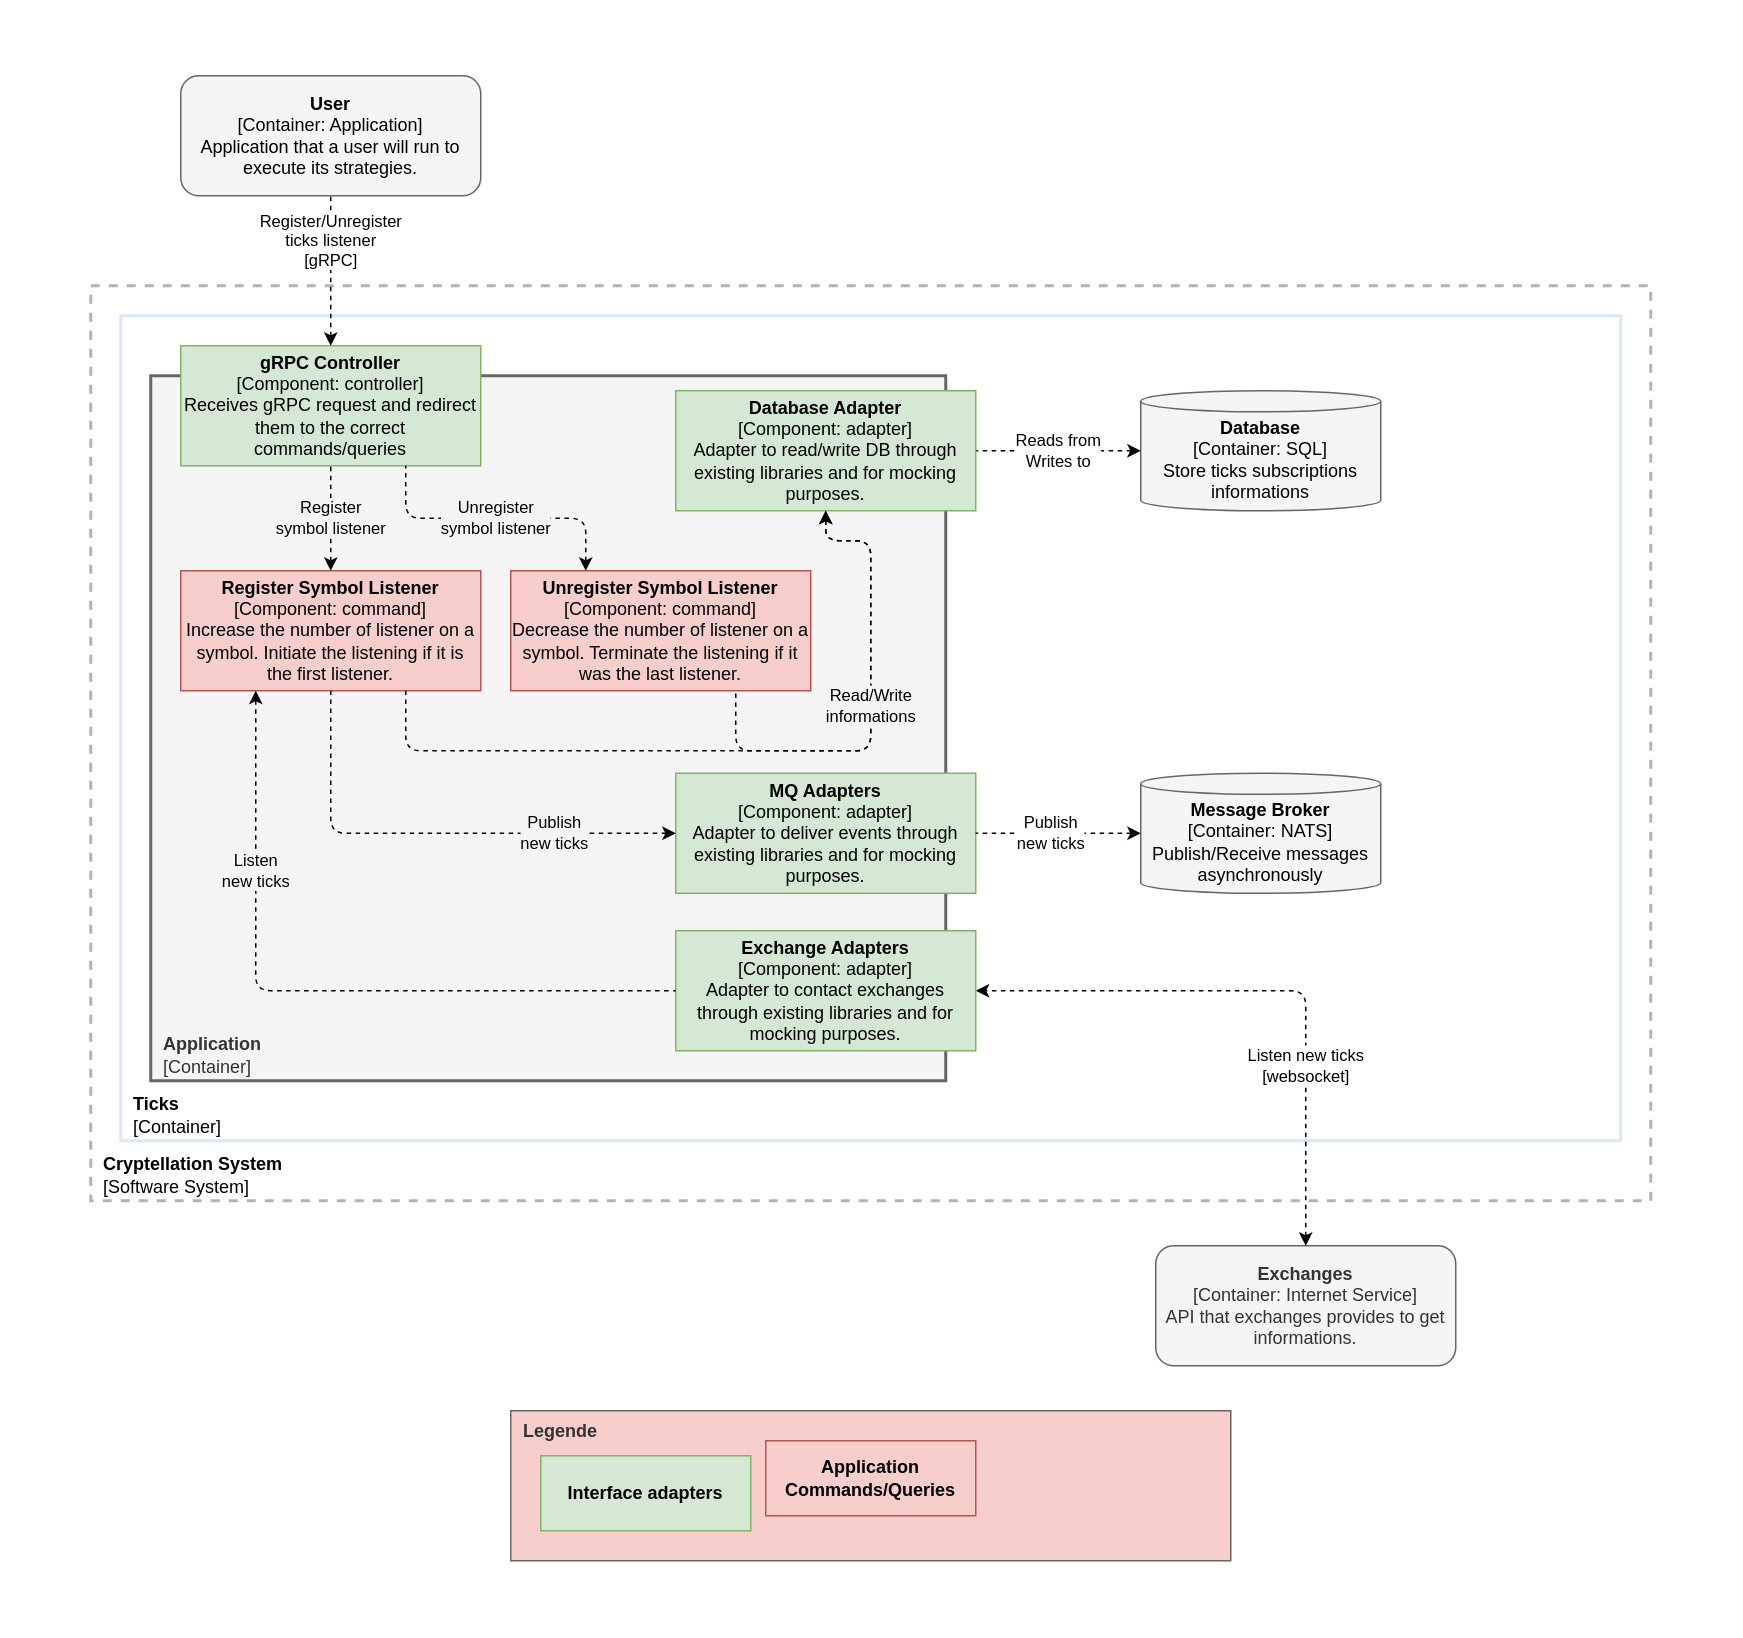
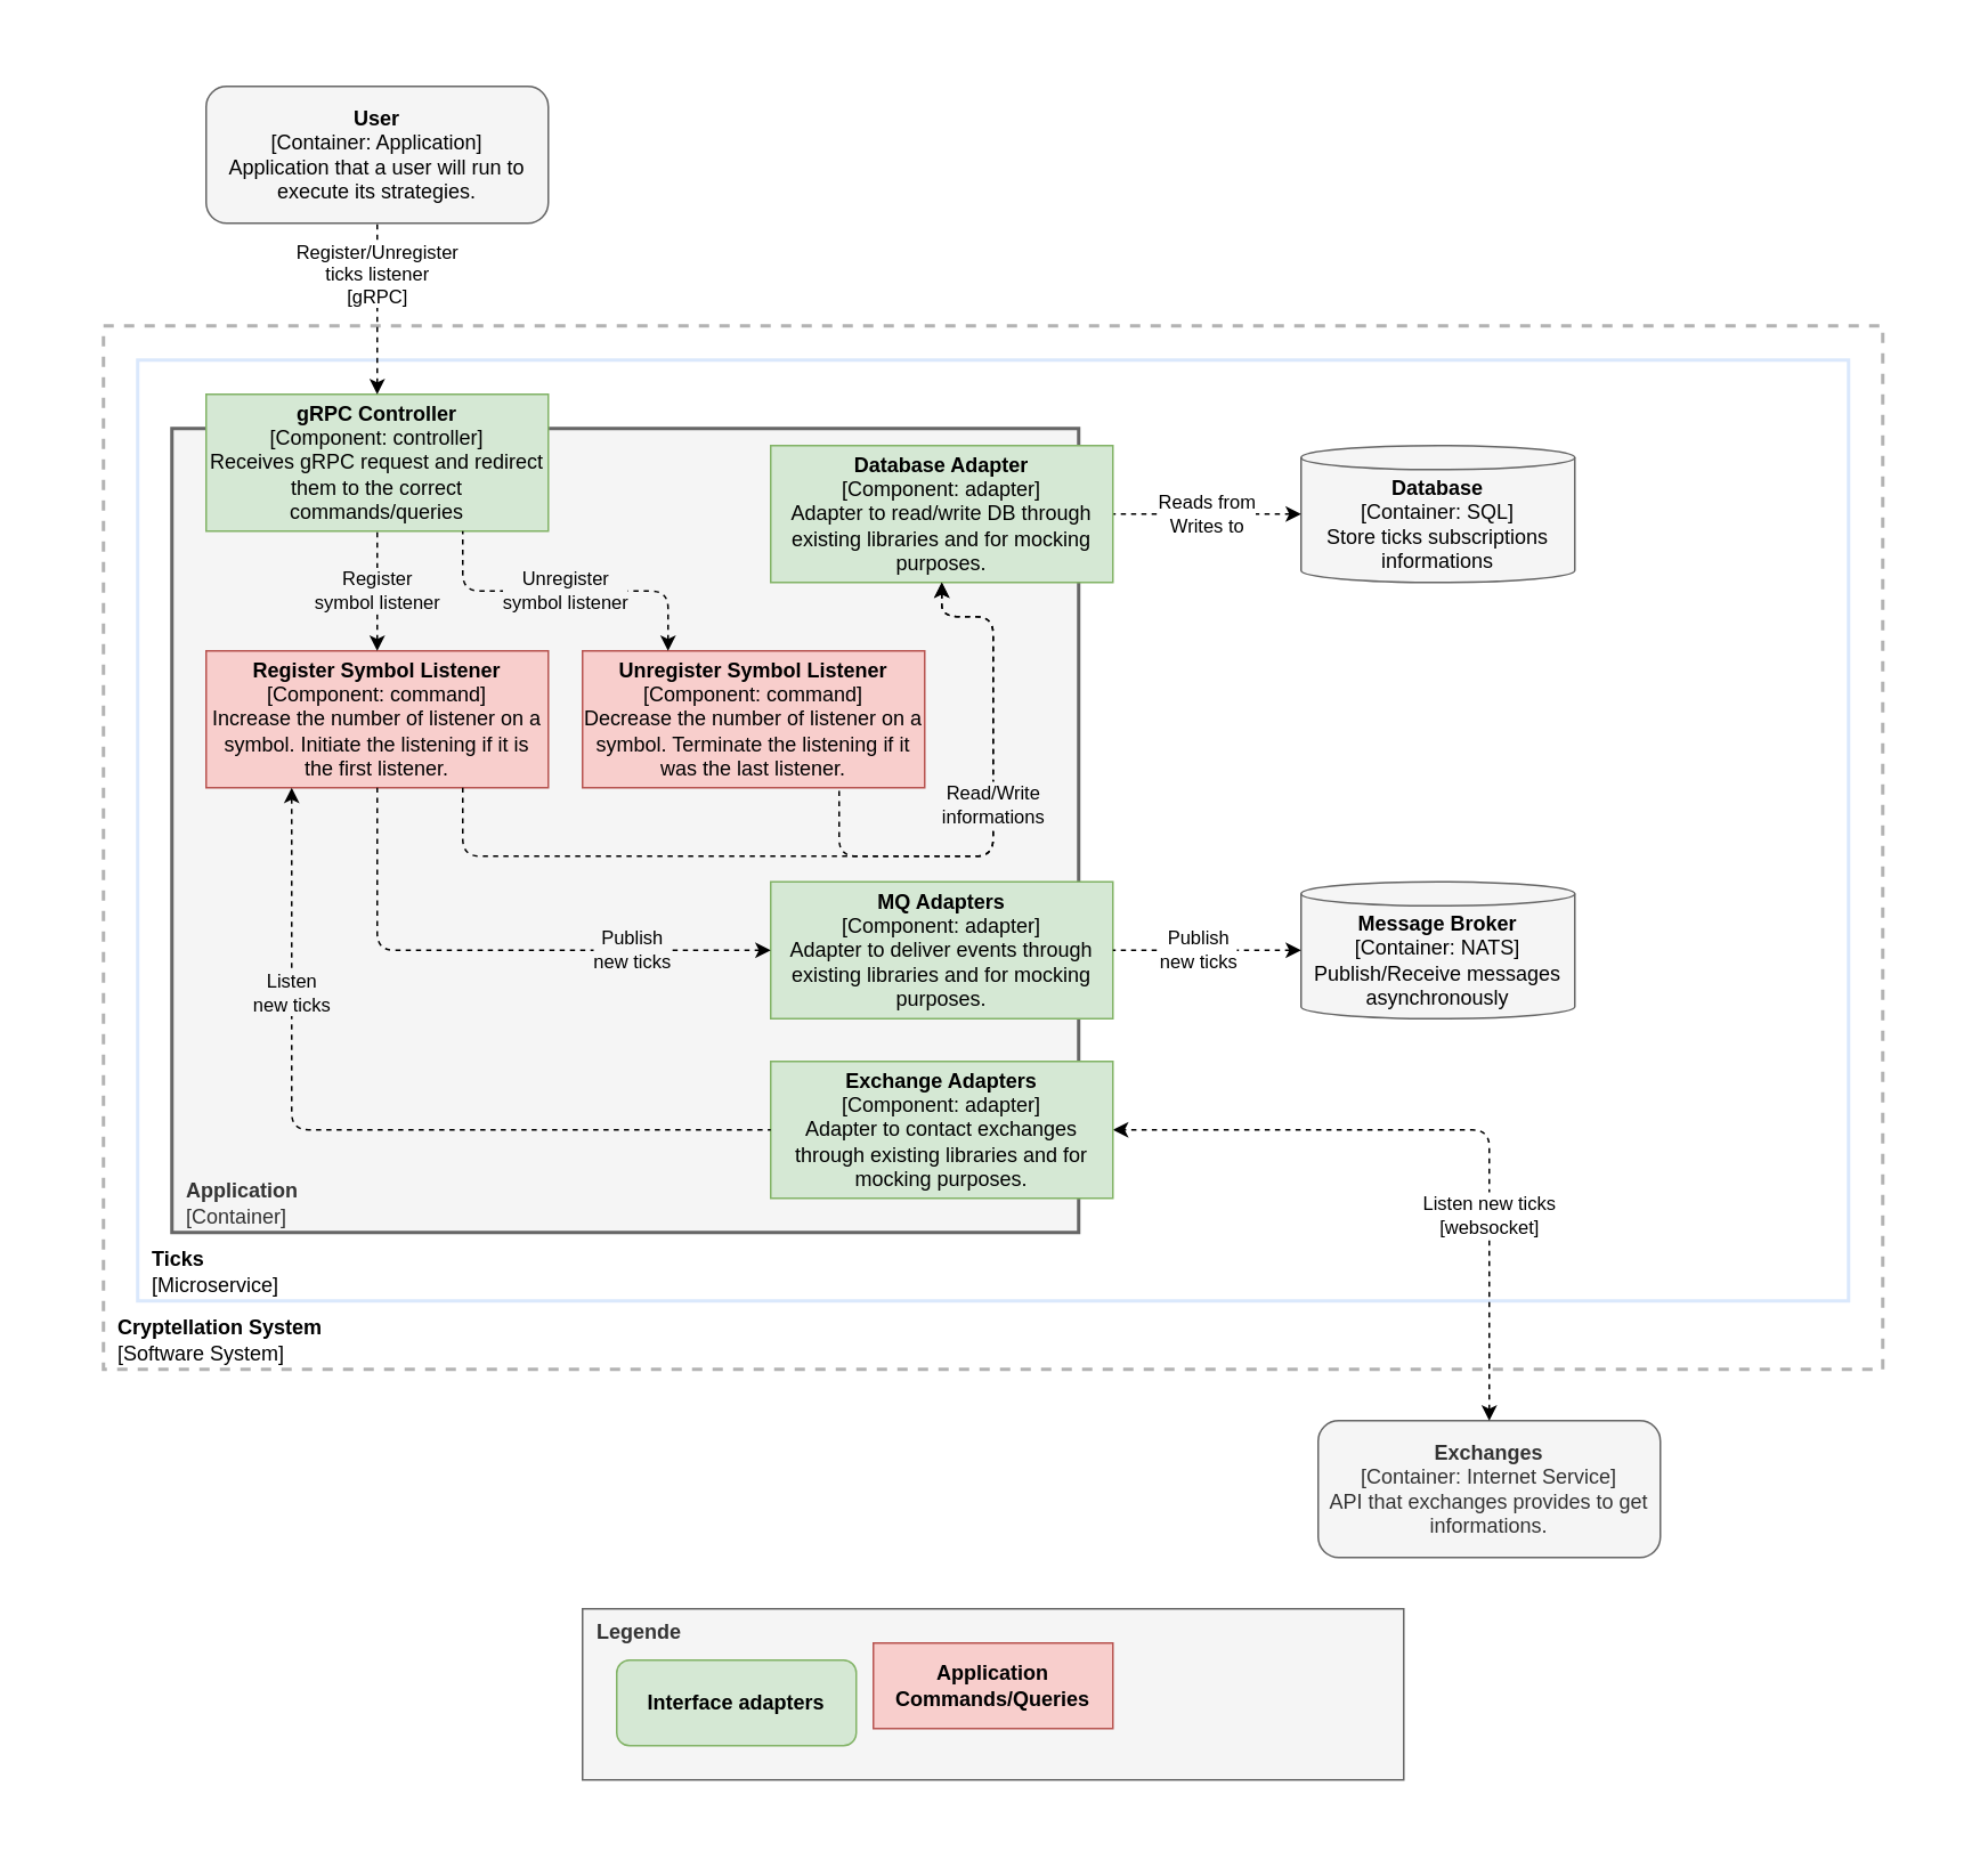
- <mxCell id="4" value="&amp;nbsp; &lt;b&gt;Ticks&lt;/b&gt;&lt;br&gt;&amp;nbsp; [Container]" style="rounded=0;whiteSpace=wrap;html=1;labelBackgroundColor=none;strokeColor=#DAE8FC;strokeWidth=2;fillColor=none;verticalAlign=bottom;align=left;" parent="1" vertex="1"><mxGeometry x="80" y="210" width="1000" height="550" as="geometry" /></mxCell>
+ <mxCell id="4" value="&amp;nbsp; &lt;b&gt;Ticks&lt;/b&gt;&lt;br&gt;&amp;nbsp; [Microservice]" style="rounded=0;whiteSpace=wrap;html=1;labelBackgroundColor=none;strokeColor=#DAE8FC;strokeWidth=2;fillColor=none;verticalAlign=bottom;align=left;" parent="1" vertex="1"><mxGeometry x="80" y="210" width="1000" height="550" as="geometry" /></mxCell>
- <mxCell id="19" value="&lt;b&gt;&amp;nbsp; Legende&lt;/b&gt;" style="rounded=0;whiteSpace=wrap;html=1;fillColor=#f8cecc;fontColor=#333333;strokeColor=#666666;align=left;verticalAlign=top;" parent="1" vertex="1"><mxGeometry x="340" y="940" width="480" height="100" as="geometry" /></mxCell>
+ <mxCell id="19" value="&lt;b&gt;&amp;nbsp; Legende&lt;/b&gt;" style="rounded=0;whiteSpace=wrap;html=1;fillColor=#f5f5f5;fontColor=#333333;strokeColor=#666666;align=left;verticalAlign=top;" parent="1" vertex="1"><mxGeometry x="340" y="940" width="480" height="100" as="geometry" /></mxCell>
- <mxCell id="20" value="&lt;b&gt;Interface adapters&lt;/b&gt;" style="rounded=0;whiteSpace=wrap;html=1;fillColor=#d5e8d4;strokeColor=#82b366;" parent="1" vertex="1"><mxGeometry x="360" y="970" width="140" height="50" as="geometry" /></mxCell>
+ <mxCell id="20" value="&lt;b&gt;Interface adapters&lt;/b&gt;" style="whiteSpace=wrap;html=1;fillColor=#d5e8d4;strokeColor=#82b366;rounded=1;" parent="1" vertex="1"><mxGeometry x="360" y="970" width="140" height="50" as="geometry" /></mxCell>
